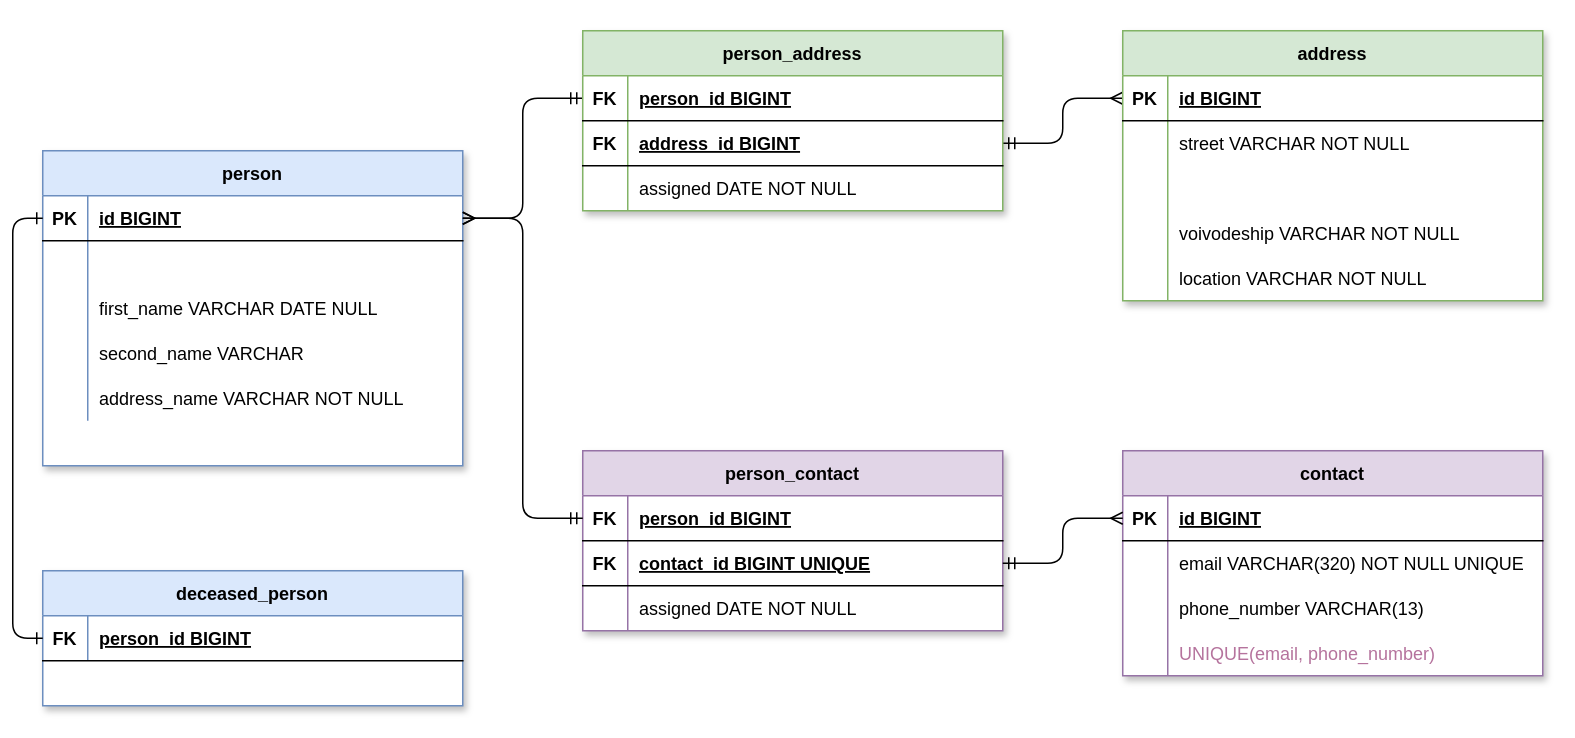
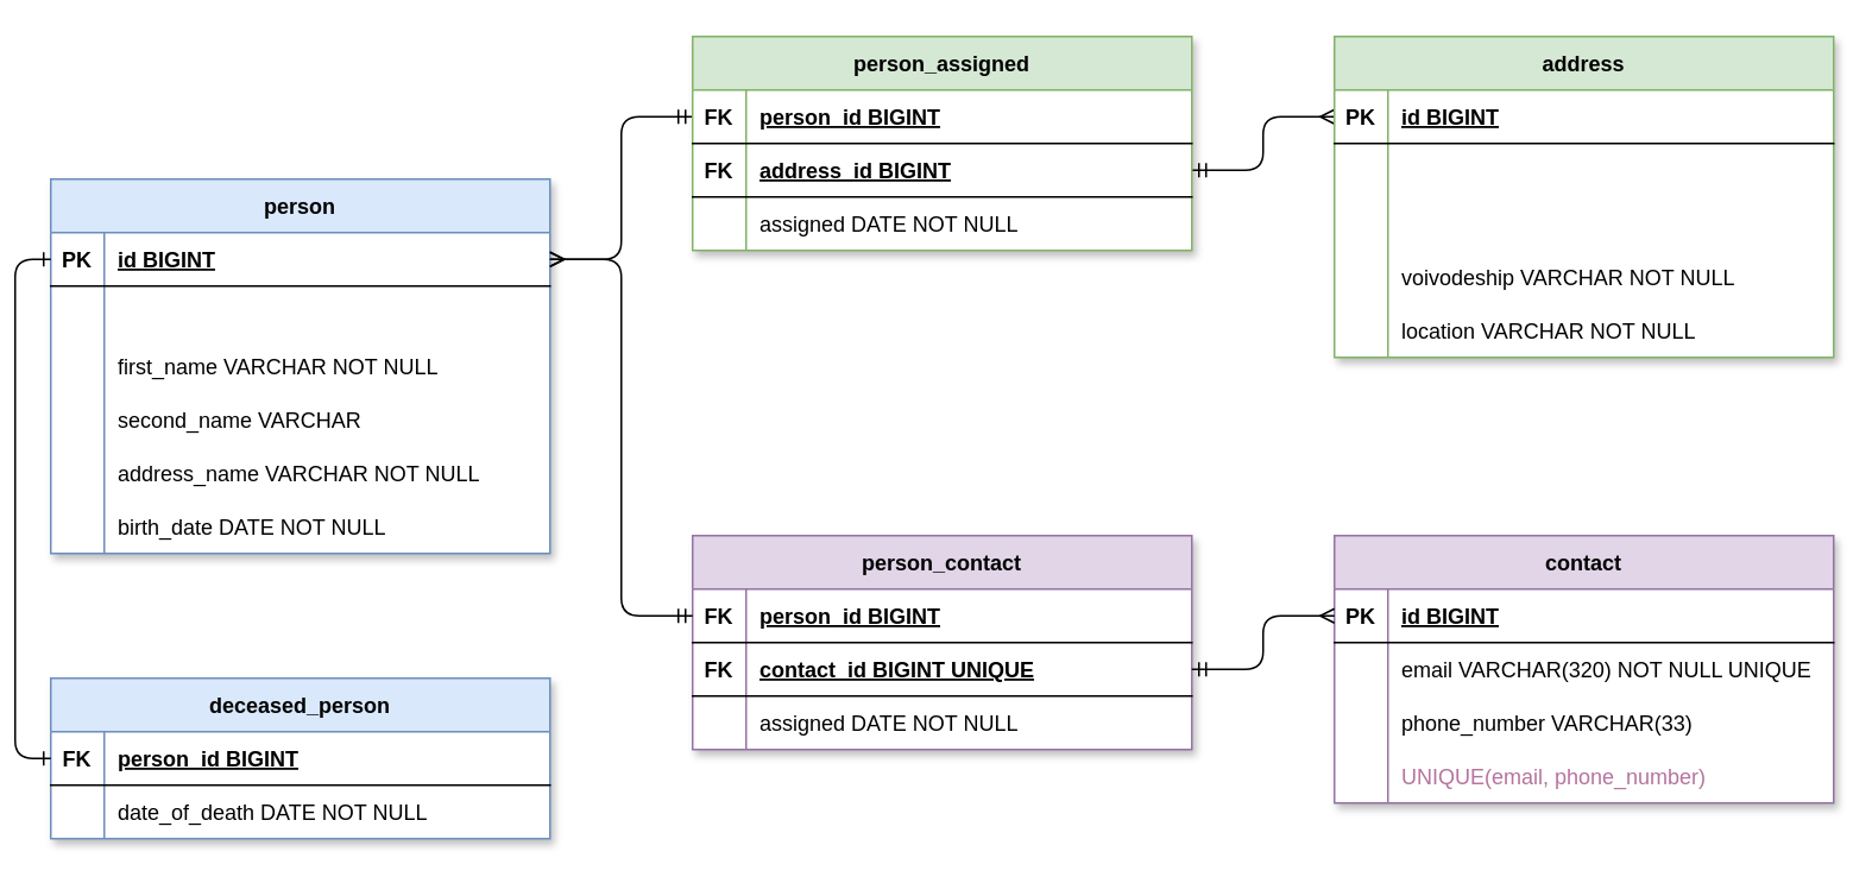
- <mxCell id="55" value="person_address" style="shape=table;startSize=30;container=1;collapsible=1;childLayout=tableLayout;fixedRows=1;rowLines=0;fontStyle=1;align=center;resizeLast=1;fillColor=#d5e8d4;strokeColor=#82b366;swimlaneFillColor=#ffffff;shadow=1;" vertex="1" parent="1"><mxGeometry x="380" y="20" width="280" height="120" as="geometry" /></mxCell>
+ <mxCell id="55" value="person_assigned" style="shape=table;startSize=30;container=1;collapsible=1;childLayout=tableLayout;fixedRows=1;rowLines=0;fontStyle=1;align=center;resizeLast=1;fillColor=#d5e8d4;strokeColor=#82b366;swimlaneFillColor=#ffffff;shadow=1;" vertex="1" parent="1"><mxGeometry x="380" y="20" width="280" height="120" as="geometry" /></mxCell>
- <mxCell id="71" value="street VARCHAR NOT NULL" style="shape=partialRectangle;overflow=hidden;connectable=0;fillColor=none;top=0;left=0;bottom=0;right=0;align=left;spacingLeft=6;" parent="69" vertex="1"><mxGeometry x="30" width="250" height="30" as="geometry" /></mxCell>
- <mxCell id="10" value="first_name VARCHAR DATE NULL" style="shape=partialRectangle;overflow=hidden;connectable=0;fillColor=none;top=0;left=0;bottom=0;right=0;align=left;spacingLeft=6;" parent="8" vertex="1"><mxGeometry x="30" width="250" height="30" as="geometry" /></mxCell>
+ <mxCell id="10" value="first_name VARCHAR NOT NULL" style="shape=partialRectangle;overflow=hidden;connectable=0;fillColor=none;top=0;left=0;bottom=0;right=0;align=left;spacingLeft=6;" parent="8" vertex="1"><mxGeometry x="30" width="250" height="30" as="geometry" /></mxCell>
+ <mxCell id="19" value="birth_date DATE NOT NULL" style="shape=partialRectangle;overflow=hidden;connectable=0;fillColor=none;top=0;left=0;bottom=0;right=0;align=left;spacingLeft=6;" parent="17" vertex="1"><mxGeometry x="30" width="250" height="30" as="geometry" /></mxCell>
- <mxCell id="39" value="phone_number VARCHAR(13)" style="shape=partialRectangle;overflow=hidden;connectable=0;fillColor=none;top=0;left=0;bottom=0;right=0;align=left;spacingLeft=6;" parent="37" vertex="1"><mxGeometry x="30" width="250" height="30" as="geometry" /></mxCell>
+ <mxCell id="39" value="phone_number VARCHAR(33)" style="shape=partialRectangle;overflow=hidden;connectable=0;fillColor=none;top=0;left=0;bottom=0;right=0;align=left;spacingLeft=6;" parent="37" vertex="1"><mxGeometry x="30" width="250" height="30" as="geometry" /></mxCell>
+ <mxCell id="53" value="date_of_death DATE NOT NULL" style="shape=partialRectangle;overflow=hidden;connectable=0;fillColor=none;top=0;left=0;bottom=0;right=0;align=left;spacingLeft=6;" vertex="1" parent="51"><mxGeometry x="30" width="250" height="30" as="geometry" /></mxCell>
